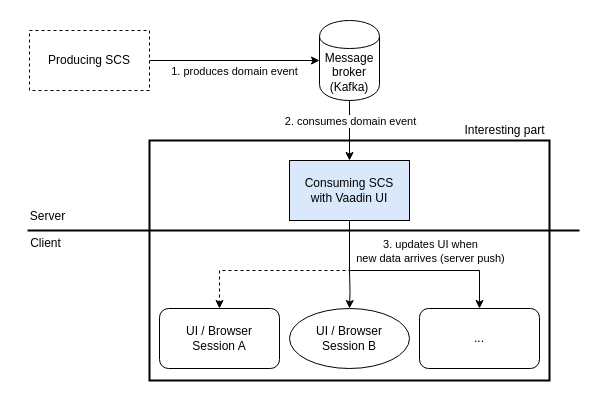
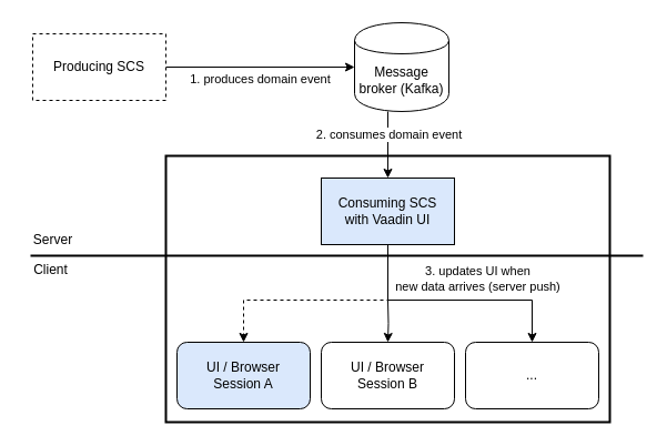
- <mxCell id="8" value="Message broker (Kafka)" style="shape=cylinder;whiteSpace=wrap;html=1;boundedLbl=1;backgroundOutline=1;" vertex="1" parent="1"><mxGeometry x="319" y="20" width="60" height="80" as="geometry" /></mxCell>
+ <mxCell id="8" value="Message broker (Kafka)" style="shape=cylinder;whiteSpace=wrap;html=1;boundedLbl=1;backgroundOutline=1;" vertex="1" parent="1"><mxGeometry x="319" y="20" width="85" height="80" as="geometry" /></mxCell>
- <mxCell id="17" value="Interesting part" style="text;html=1;resizable=0;autosize=1;align=center;verticalAlign=middle;points=[];fillColor=none;strokeColor=none;rounded=0;" vertex="1" parent="1"><mxGeometry x="454" y="120" width="100" height="20" as="geometry" /></mxCell>
- <mxCell id="14" value="UI / Browser&lt;br&gt;Session A" style="rounded=1;whiteSpace=wrap;html=1;" vertex="1" parent="1"><mxGeometry x="159" y="308" width="120" height="60" as="geometry" /></mxCell>
+ <mxCell id="14" value="UI / Browser&lt;br&gt;Session A" style="rounded=1;whiteSpace=wrap;html=1;fillColor=#dae8fc;" vertex="1" parent="1"><mxGeometry x="159" y="308" width="120" height="60" as="geometry" /></mxCell>
- <mxCell id="15" value="UI / Browser&lt;br&gt;Session B" style="ellipse;whiteSpace=wrap;html=1;" vertex="1" parent="1"><mxGeometry x="289" y="308" width="120" height="60" as="geometry" /></mxCell>
+ <mxCell id="15" value="UI / Browser&lt;br&gt;Session B" style="rounded=1;whiteSpace=wrap;html=1;" vertex="1" parent="1"><mxGeometry x="289" y="308" width="120" height="60" as="geometry" /></mxCell>
